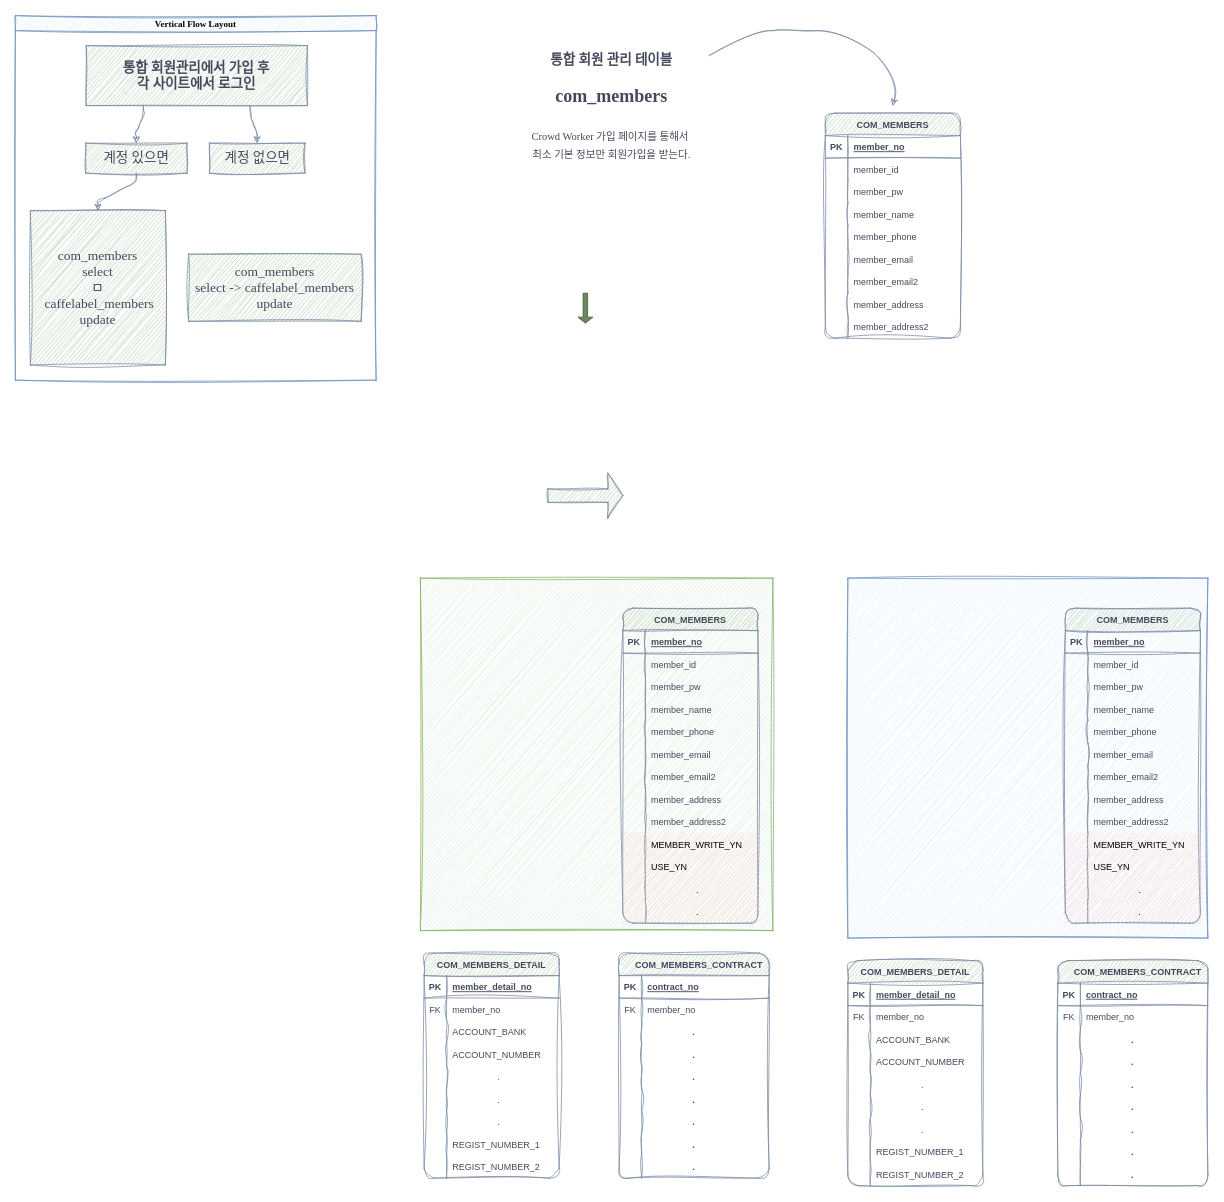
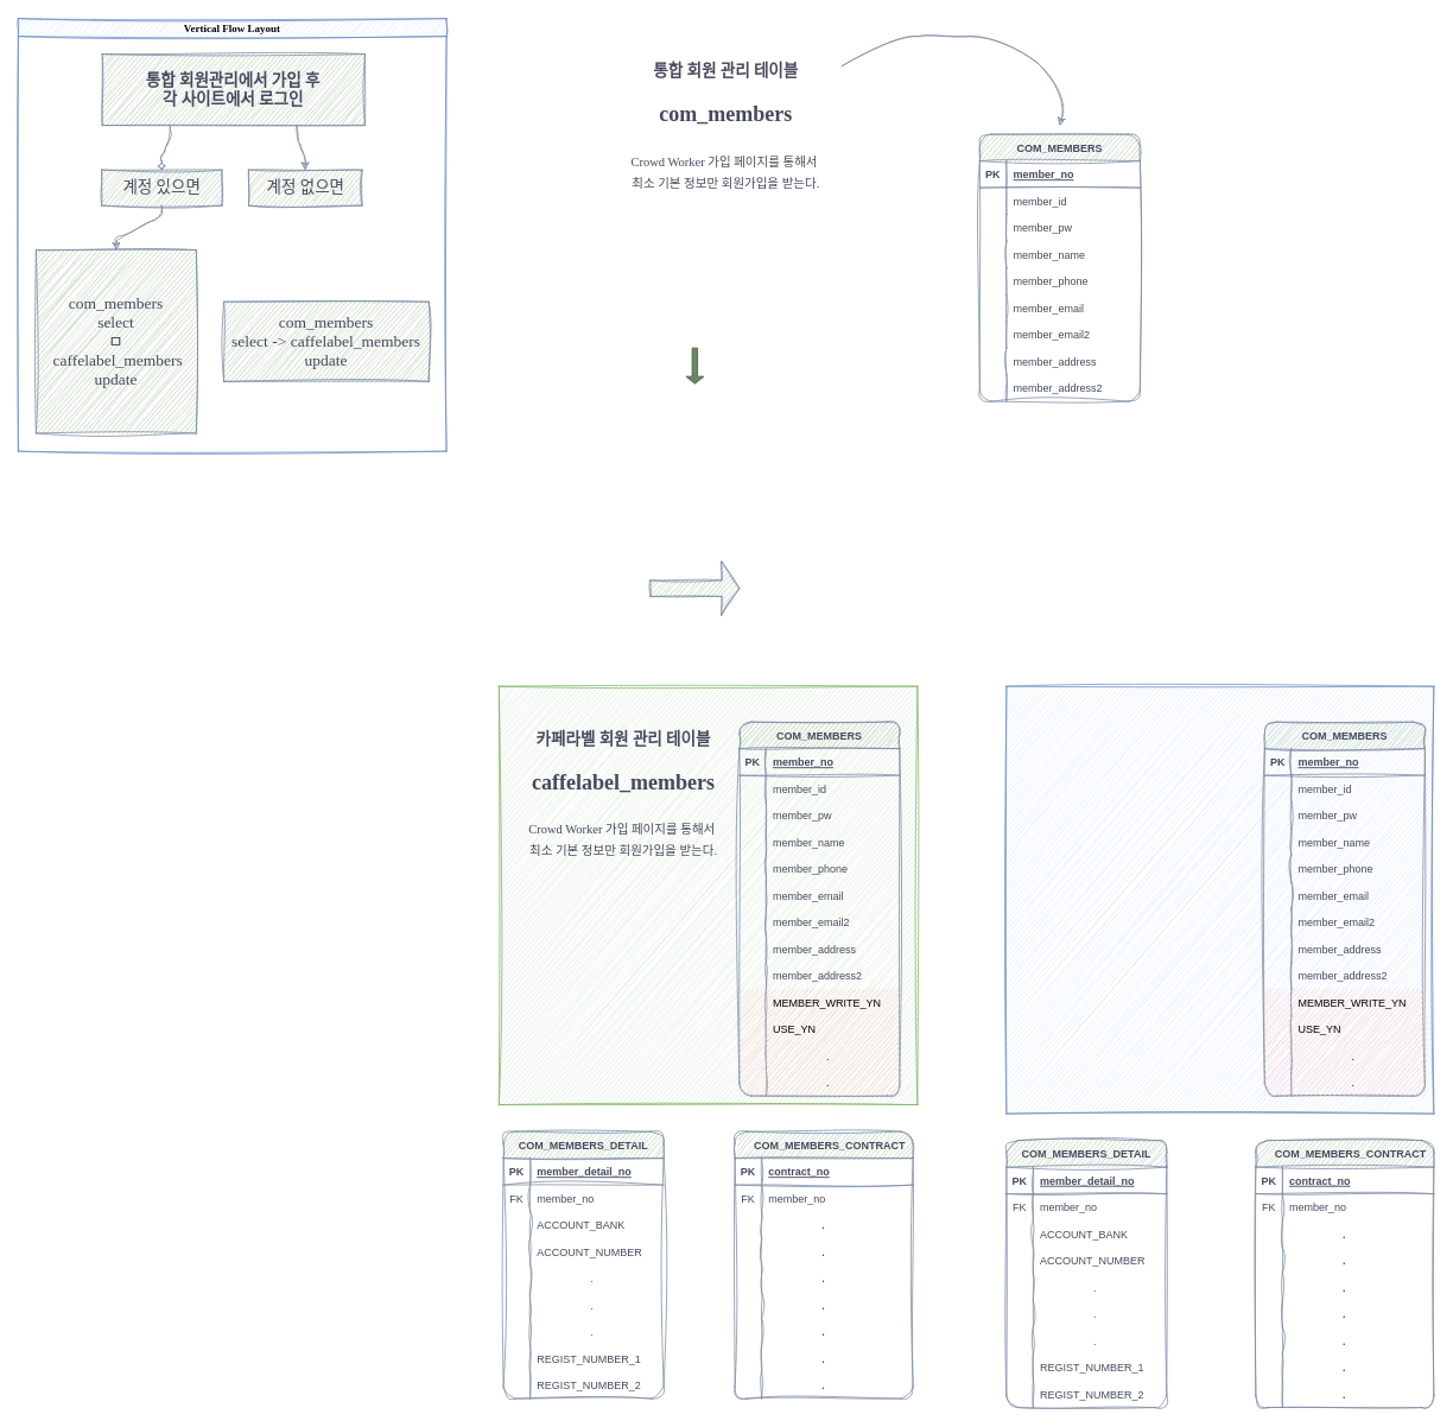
- <mxCell id="230" value="" style="html=1;rounded=1;curved=0;sourcePerimeterSpacing=0;targetPerimeterSpacing=0;startSize=6;endSize=6;sketch=1;hachureGap=4;jiggle=2;curveFitting=1;strokeColor=#788AA3;fontFamily=Architects Daughter;fontSource=https%3A%2F%2Ffonts.googleapis.com%2Fcss%3Ffamily%3DArchitects%2BDaughter;fontSize=14;fontColor=#46495D;fillColor=#B2C9AB;noEdgeStyle=1;orthogonal=1;" edge="1" parent="227" source="228" target="229"><mxGeometry relative="1" as="geometry"><Array as="points"><mxPoint x="170.625" y="132" /><mxPoint x="161.25" y="158" /></Array></mxGeometry></mxCell>
+ <mxCell id="230" value="" style="html=1;rounded=1;curved=0;sourcePerimeterSpacing=0;targetPerimeterSpacing=0;startSize=6;endSize=6;sketch=1;hachureGap=4;jiggle=2;curveFitting=1;strokeColor=#788AA3;fontFamily=Architects Daughter;fontSource=https%3A%2F%2Ffonts.googleapis.com%2Fcss%3Ffamily%3DArchitects%2BDaughter;fontSize=14;fontColor=#46495D;fillColor=#B2C9AB;noEdgeStyle=1;orthogonal=1;endArrow=diamond;" edge="1" parent="227" source="228" target="229"><mxGeometry relative="1" as="geometry"><Array as="points"><mxPoint x="170.625" y="132" /><mxPoint x="161.25" y="158" /></Array></mxGeometry></mxCell>
+ <mxCell id="34" value="&lt;font style=&quot;&quot;&gt;&lt;b style=&quot;font-size: 18px;&quot;&gt;카페라벨 회원 관리 테이블&lt;br&gt;&lt;/b&gt;&lt;br&gt;&lt;b style=&quot;&quot;&gt;&lt;font style=&quot;font-size: 24px;&quot;&gt;caffelabel_members&lt;br&gt;&lt;/font&gt;&lt;/b&gt;&lt;br&gt;&lt;font style=&quot;font-size: 14px;&quot;&gt;Crowd Worker 가입 페이지를 통해서&amp;nbsp;&lt;br&gt;최소 기본 정보만 회원가입을 받는다.&lt;/font&gt;&lt;/font&gt;" style="text;html=1;strokeColor=none;fillColor=none;align=center;verticalAlign=middle;whiteSpace=wrap;rounded=0;fontSize=20;fontFamily=Architects Daughter;fontColor=#46495D;" vertex="1" parent="1"><mxGeometry x="570" y="810" width="260" height="160" as="geometry" /></mxCell>
